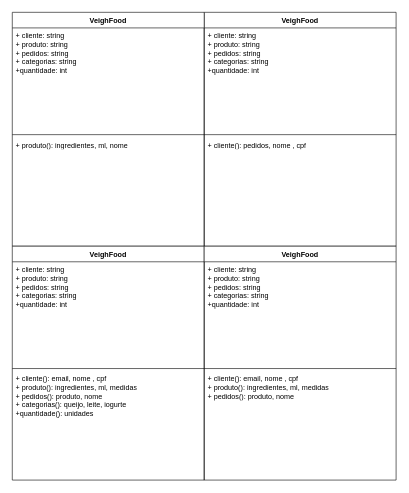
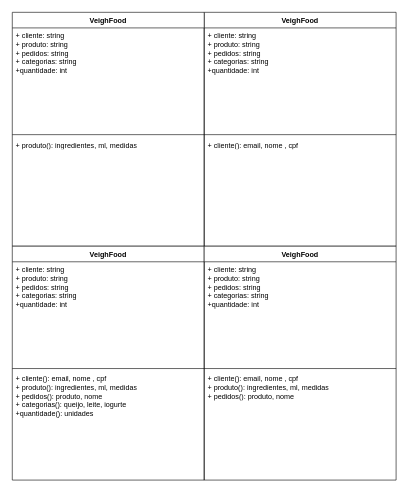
- <mxCell id="9" value="+ produto(): ingredientes, ml, nome&lt;br&gt;" style="text;strokeColor=none;fillColor=none;align=left;verticalAlign=top;spacingLeft=4;spacingRight=4;overflow=hidden;rotatable=0;points=[[0,0.5],[1,0.5]];portConstraint=eastwest;whiteSpace=wrap;html=1;" vertex="1" parent="6"><mxGeometry y="208" width="320" height="182" as="geometry" /></mxCell>
+ <mxCell id="9" value="+ produto(): ingredientes, ml, medidas&lt;br&gt;" style="text;strokeColor=none;fillColor=none;align=left;verticalAlign=top;spacingLeft=4;spacingRight=4;overflow=hidden;rotatable=0;points=[[0,0.5],[1,0.5]];portConstraint=eastwest;whiteSpace=wrap;html=1;" vertex="1" parent="6"><mxGeometry y="208" width="320" height="182" as="geometry" /></mxCell>
- <mxCell id="5" value="+ cliente(): pedidos, nome , cpf&lt;br&gt;" style="text;strokeColor=none;fillColor=none;align=left;verticalAlign=top;spacingLeft=4;spacingRight=4;overflow=hidden;rotatable=0;points=[[0,0.5],[1,0.5]];portConstraint=eastwest;whiteSpace=wrap;html=1;" vertex="1" parent="2"><mxGeometry y="208" width="320" height="182" as="geometry" /></mxCell>
+ <mxCell id="5" value="+ cliente(): email, nome , cpf&lt;br&gt;" style="text;strokeColor=none;fillColor=none;align=left;verticalAlign=top;spacingLeft=4;spacingRight=4;overflow=hidden;rotatable=0;points=[[0,0.5],[1,0.5]];portConstraint=eastwest;whiteSpace=wrap;html=1;" vertex="1" parent="2"><mxGeometry y="208" width="320" height="182" as="geometry" /></mxCell>
